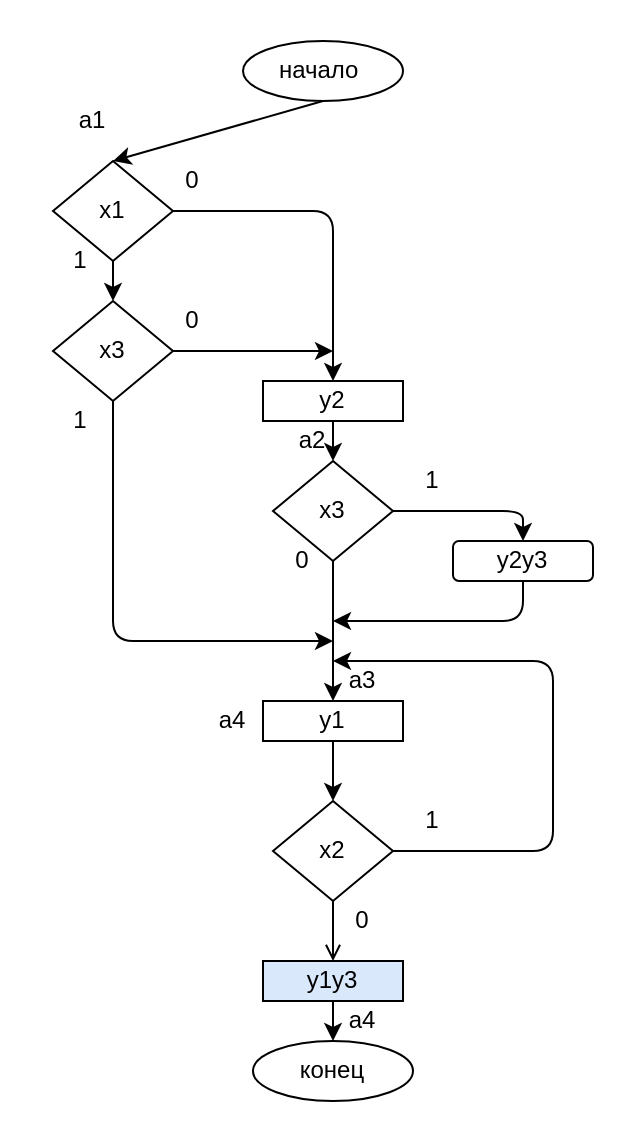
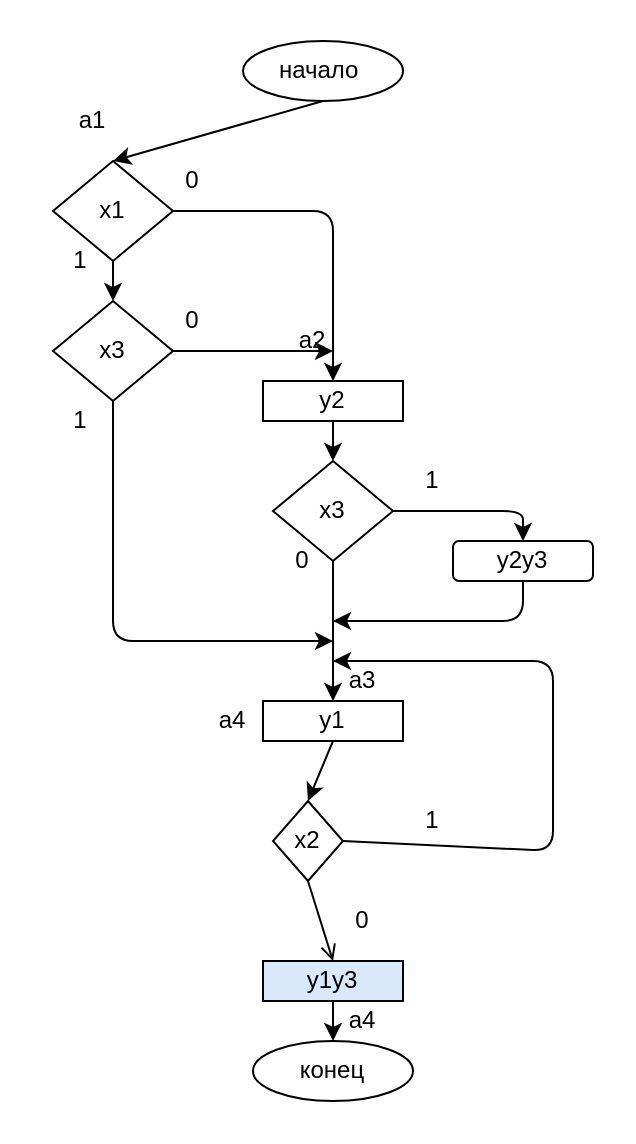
- <mxCell id="34" value="a2" style="text;html=1;strokeColor=none;fillColor=none;align=center;verticalAlign=middle;whiteSpace=wrap;rounded=0;" parent="1" vertex="1"><mxGeometry x="136" y="210" width="40" height="20" as="geometry" /></mxCell>
+ <mxCell id="34" value="a2" style="text;html=1;strokeColor=none;fillColor=none;align=center;verticalAlign=middle;whiteSpace=wrap;rounded=0;" parent="1" vertex="1"><mxGeometry x="136" y="160" width="40" height="20" as="geometry" /></mxCell>
- <mxCell id="11" value="x2" style="rhombus;whiteSpace=wrap;html=1;" parent="1" vertex="1"><mxGeometry x="136" y="400" width="60" height="50" as="geometry" /></mxCell>
+ <mxCell id="11" value="x2" style="rhombus;whiteSpace=wrap;html=1;" parent="1" vertex="1"><mxGeometry x="136" y="400" width="35" height="40" as="geometry" /></mxCell>
